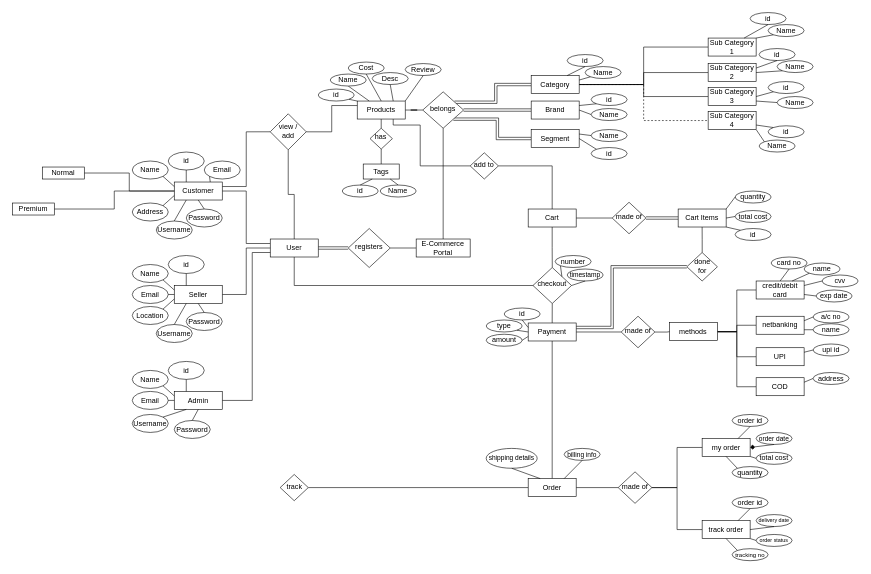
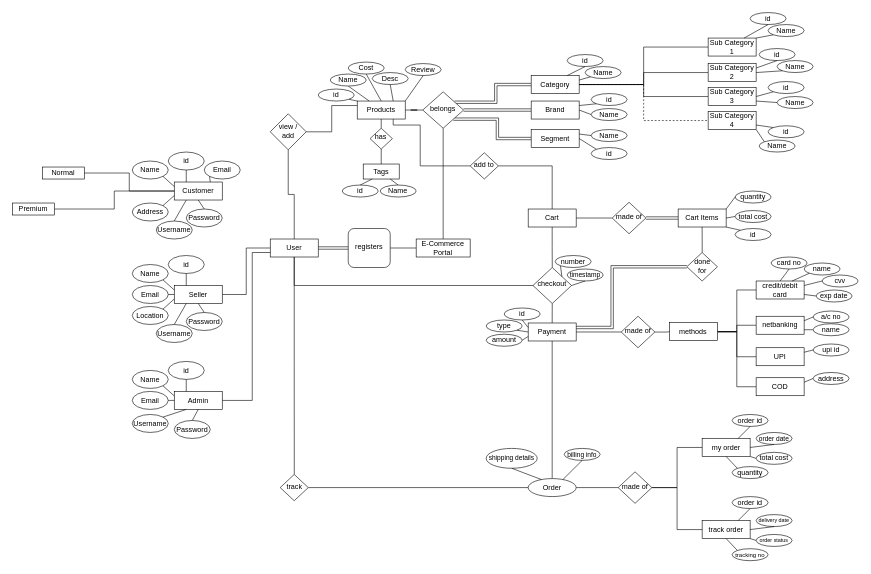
- <mxCell id="3" style="edgeStyle=orthogonalEdgeStyle;rounded=0;orthogonalLoop=1;jettySize=auto;html=1;exitX=1;exitY=0.25;exitDx=0;exitDy=0;entryX=0;entryY=0.5;entryDx=0;entryDy=0;startArrow=none;startFill=0;endArrow=none;endFill=0;strokeColor=#000000;" edge="1" parent="1" source="4" target="81"><mxGeometry relative="1" as="geometry" /></mxCell>
- <mxCell id="2" value="" style="edgeStyle=orthogonalEdgeStyle;rounded=0;orthogonalLoop=1;jettySize=auto;html=1;entryX=0;entryY=0.25;entryDx=0;entryDy=0;endArrow=none;endFill=0;" edge="1" parent="1" source="4" target="24"><mxGeometry relative="1" as="geometry"><mxPoint x="450" y="317.5" as="targetPoint" /></mxGeometry></mxCell>
- <mxCell id="6" value="registers" style="rhombus;whiteSpace=wrap;html=1;shadow=0;fontFamily=Helvetica;fontSize=12;align=center;strokeWidth=1;spacing=6;spacingTop=-4;" parent="1" vertex="1"><mxGeometry x="580" y="380" width="70" height="65" as="geometry" /></mxCell>
+ <mxCell id="6" value="registers" style="whiteSpace=wrap;html=1;shadow=0;fontFamily=Helvetica;fontSize=12;align=center;strokeWidth=1;spacing=6;spacingTop=-4;rounded=1;" parent="1" vertex="1"><mxGeometry x="580" y="380" width="70" height="65" as="geometry" /></mxCell>
+ <mxCell id="23" style="edgeStyle=orthogonalEdgeStyle;rounded=0;orthogonalLoop=1;jettySize=auto;html=1;fontSize=11;startArrow=none;startFill=0;endArrow=none;endFill=0;strokeColor=#000000;" edge="1" parent="1" source="24" target="121"><mxGeometry relative="1" as="geometry" /></mxCell>
- <mxCell id="181" value="" style="endArrow=diamond;html=1;fontSize=11;strokeColor=#000000;entryX=1;entryY=0.5;entryDx=0;entryDy=0;exitX=0.5;exitY=1;exitDx=0;exitDy=0;" edge="1" parent="1" source="176" target="171"><mxGeometry width="50" height="50" relative="1" as="geometry"><mxPoint x="1248.787" y="799.809" as="sourcePoint" /><mxPoint x="1230" y="780" as="targetPoint" /></mxGeometry></mxCell>
+ <mxCell id="181" value="" style="endArrow=none;html=1;fontSize=11;strokeColor=#000000;entryX=1;entryY=0.5;entryDx=0;entryDy=0;exitX=0.5;exitY=1;exitDx=0;exitDy=0;" edge="1" parent="1" source="176" target="171"><mxGeometry width="50" height="50" relative="1" as="geometry"><mxPoint x="1248.787" y="799.809" as="sourcePoint" /><mxPoint x="1230" y="780" as="targetPoint" /></mxGeometry></mxCell>
- <mxCell id="133" value="Order" style="rounded=0;whiteSpace=wrap;html=1;fontSize=12;glass=0;strokeWidth=1;shadow=0;" vertex="1" parent="1"><mxGeometry x="880" y="796.88" width="80" height="30" as="geometry" /></mxCell>
+ <mxCell id="133" value="Order" style="ellipse;whiteSpace=wrap;html=1;fontSize=12;glass=0;strokeWidth=1;shadow=0;" vertex="1" parent="1"><mxGeometry x="880" y="796.88" width="80" height="30" as="geometry" /></mxCell>
